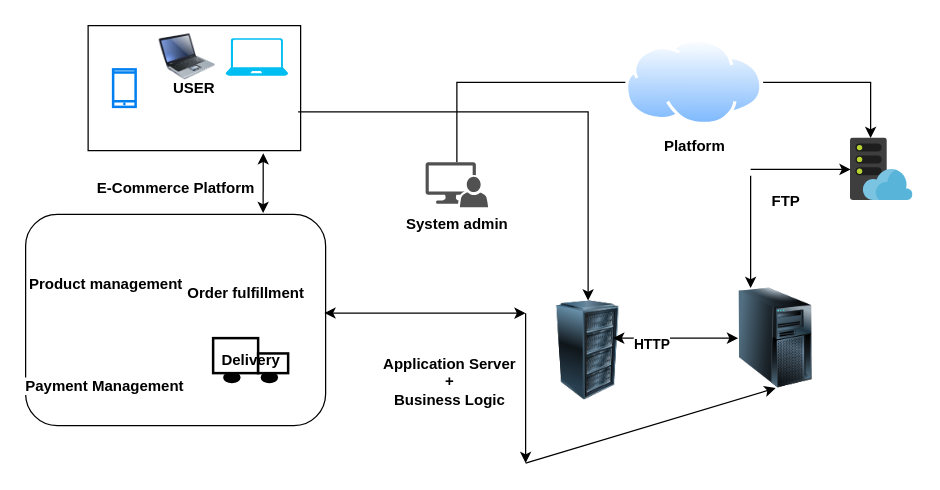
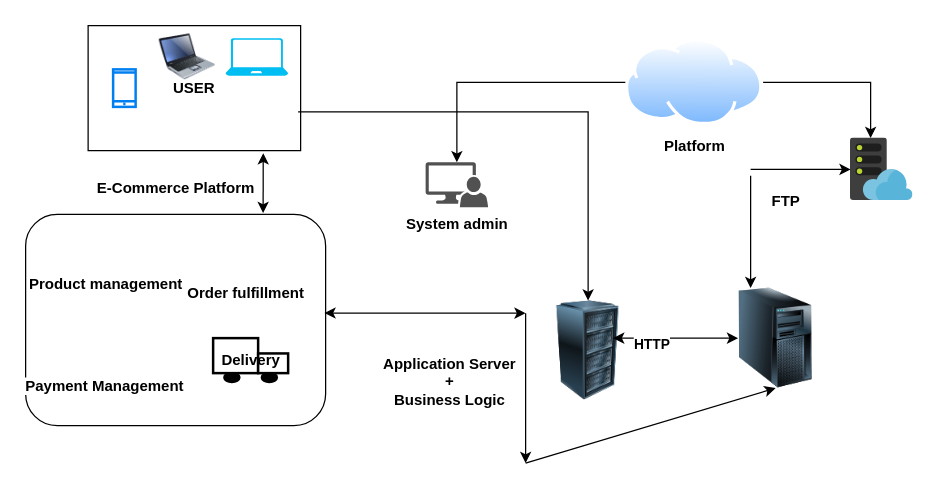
- <mxCell id="3" style="edgeStyle=orthogonalEdgeStyle;rounded=0;orthogonalLoop=1;jettySize=auto;html=1;entryX=0.5;entryY=0;entryDx=0;entryDy=0;entryPerimeter=0;endArrow=none;" edge="1" parent="1" source="4" target="8"><mxGeometry relative="1" as="geometry" /></mxCell>
+ <mxCell id="3" style="edgeStyle=orthogonalEdgeStyle;rounded=0;orthogonalLoop=1;jettySize=auto;html=1;entryX=0.5;entryY=0;entryDx=0;entryDy=0;entryPerimeter=0;" edge="1" parent="1" source="4" target="8"><mxGeometry relative="1" as="geometry" /></mxCell>
